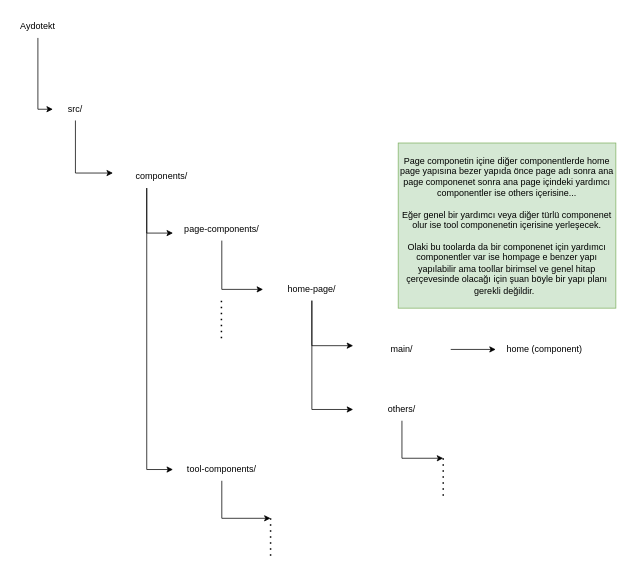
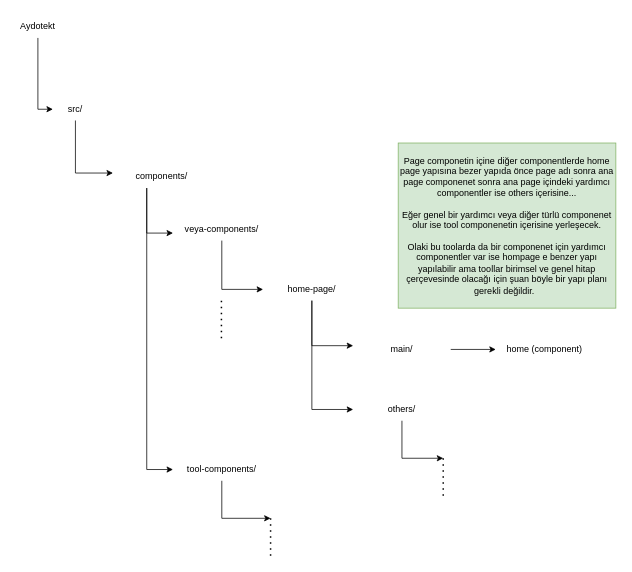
- <mxCell id="10" value="page-components/" style="text;html=1;align=center;verticalAlign=middle;whiteSpace=wrap;rounded=0;" vertex="1" parent="1"><mxGeometry x="230" y="290" width="130" height="30" as="geometry" /></mxCell>
+ <mxCell id="10" value="veya-components/" style="text;html=1;align=center;verticalAlign=middle;whiteSpace=wrap;rounded=0;" vertex="1" parent="1"><mxGeometry x="230" y="290" width="130" height="30" as="geometry" /></mxCell>
